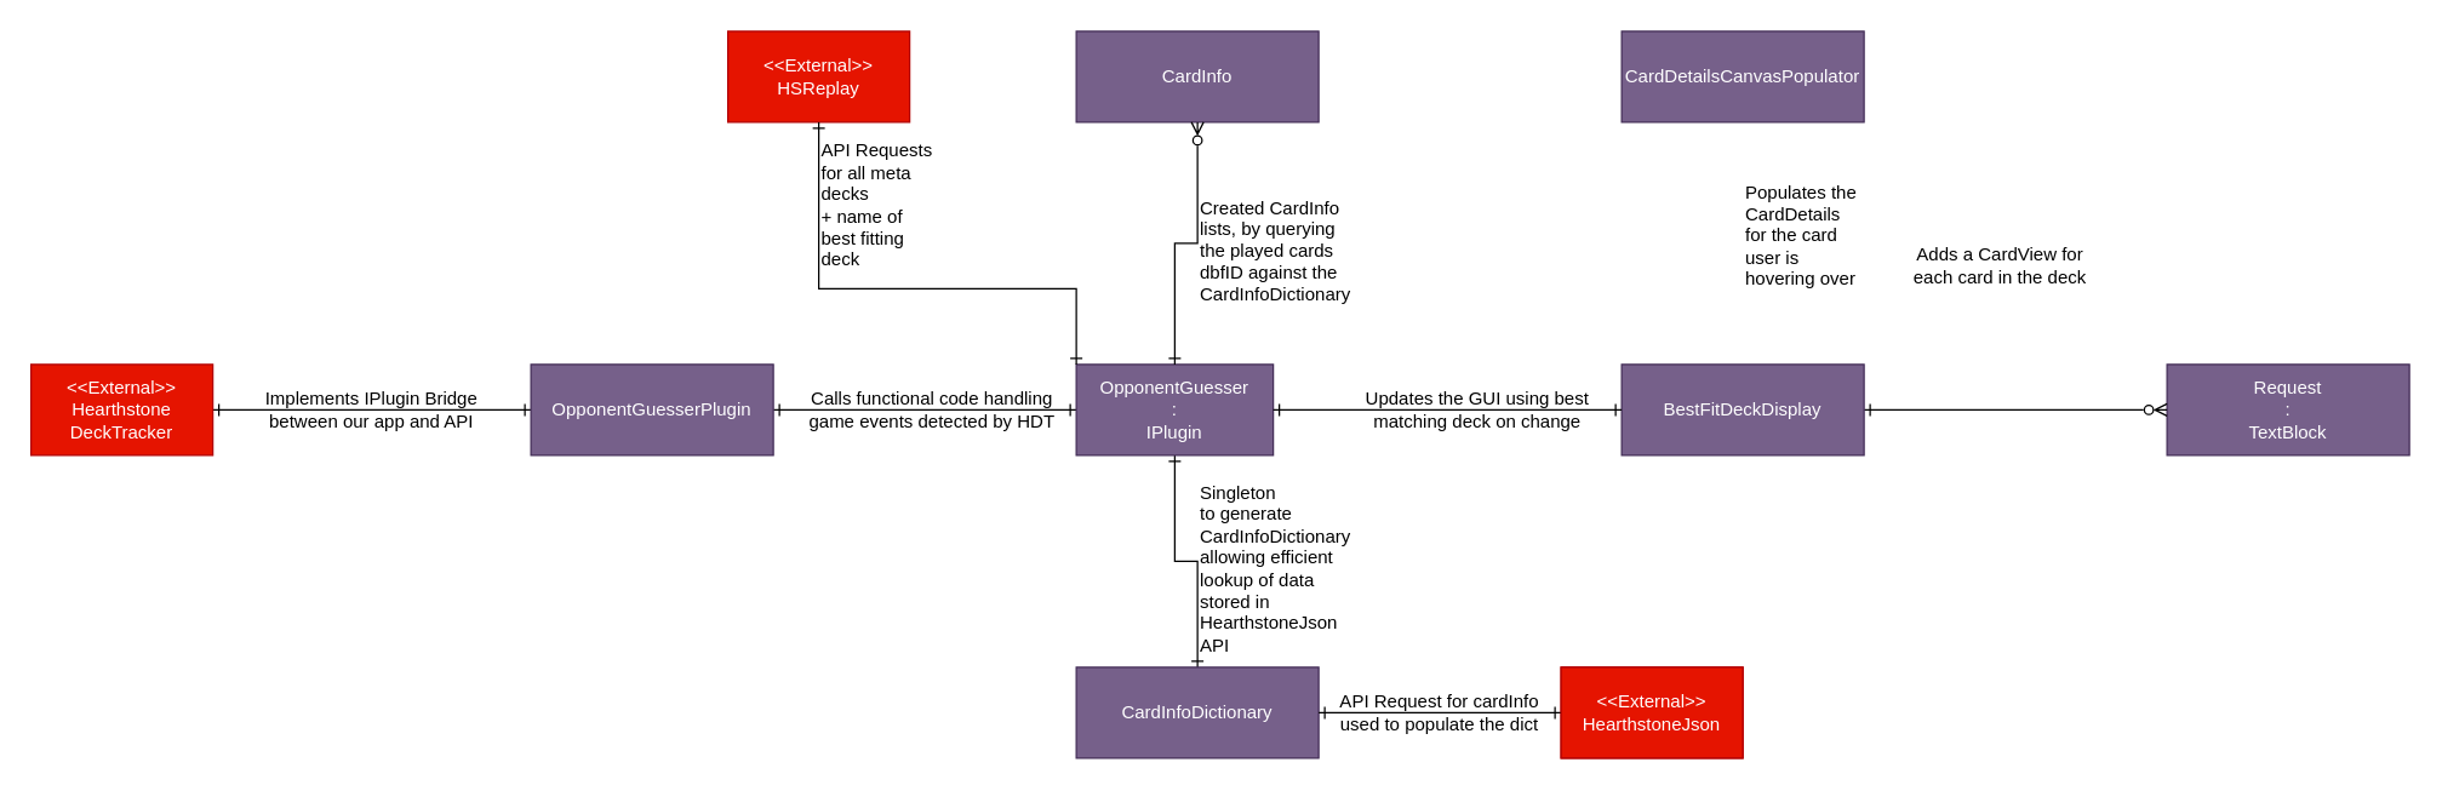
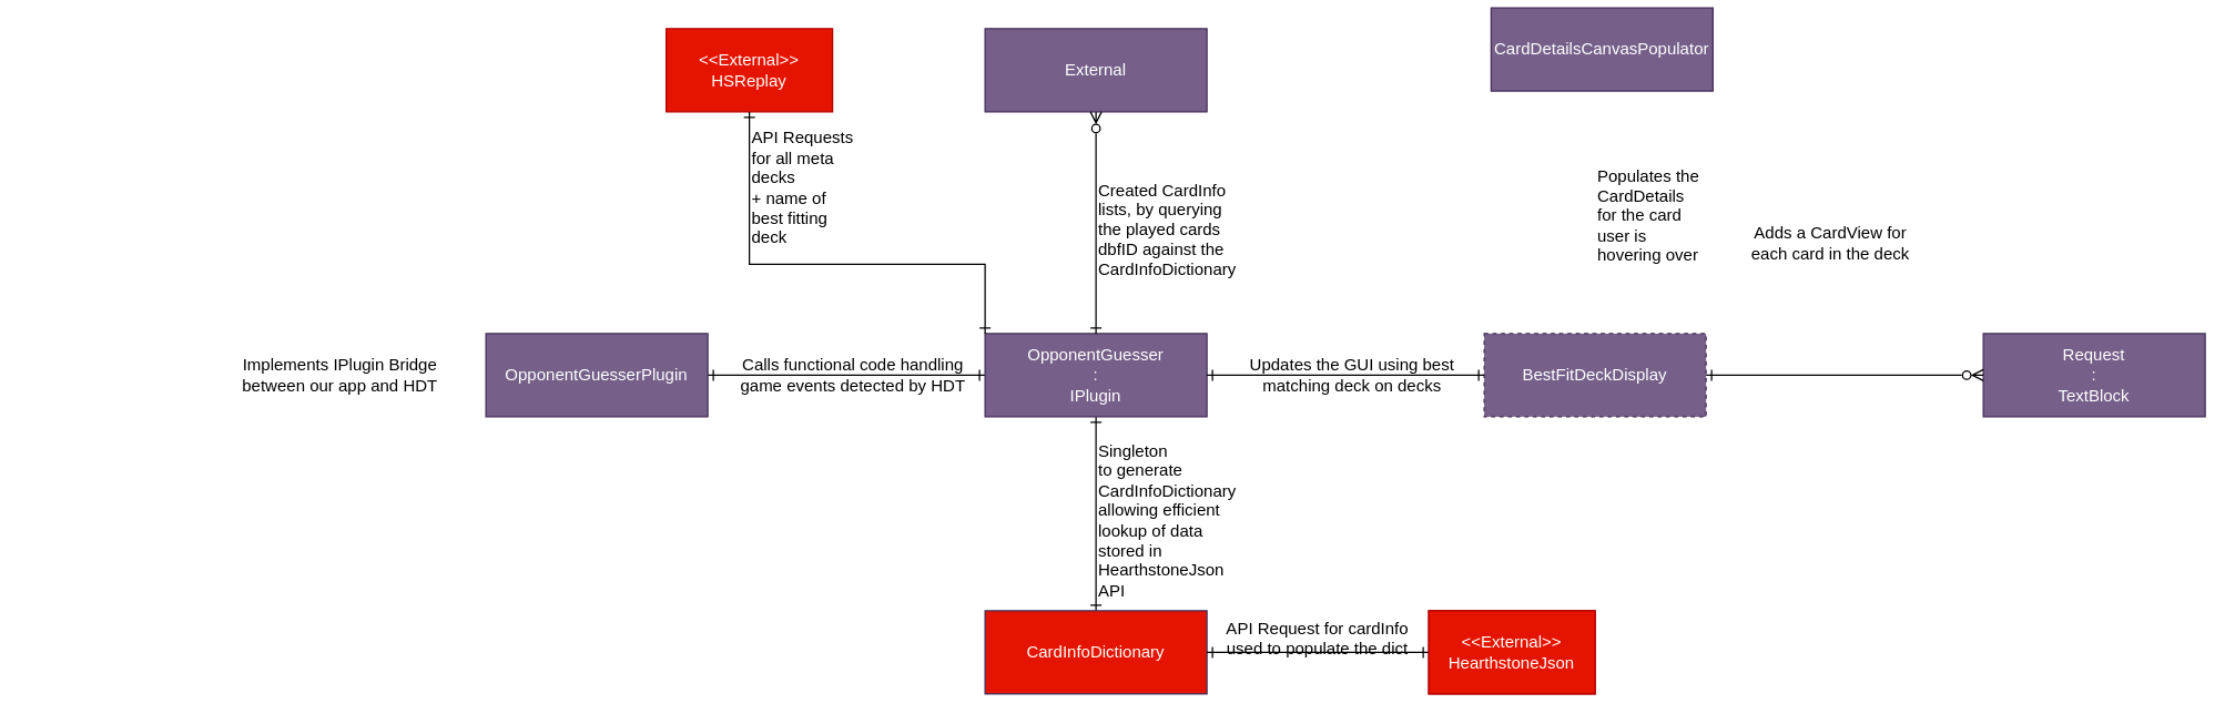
- <mxCell id="10" value="CardInfo" style="rounded=0;whiteSpace=wrap;html=1;fillColor=#76608a;fontColor=#ffffff;strokeColor=#432D57;" parent="1" vertex="1"><mxGeometry x="710" y="20" width="160" height="60" as="geometry" /></mxCell>
+ <mxCell id="10" value="External" style="rounded=0;whiteSpace=wrap;html=1;fillColor=#76608a;fontColor=#ffffff;strokeColor=#432D57;" parent="1" vertex="1"><mxGeometry x="710" y="20" width="160" height="60" as="geometry" /></mxCell>
- <mxCell id="16" value="CardDetailsCanvasPopulator" style="rounded=0;whiteSpace=wrap;html=1;fillColor=#76608a;fontColor=#ffffff;strokeColor=#432D57;" parent="1" vertex="1"><mxGeometry x="1070" y="20" width="160" height="60" as="geometry" /></mxCell>
+ <mxCell id="16" value="CardDetailsCanvasPopulator" style="rounded=0;whiteSpace=wrap;html=1;fillColor=#76608a;fontColor=#ffffff;strokeColor=#432D57;" parent="1" vertex="1"><mxGeometry x="1075" y="5" width="160" height="60" as="geometry" /></mxCell>
- <mxCell id="4" value="&amp;lt;&amp;lt;External&amp;gt;&amp;gt;&lt;br&gt;Hearthstone DeckTracker" style="rounded=0;whiteSpace=wrap;html=1;fillColor=#e51400;strokeColor=#B20000;fontColor=#ffffff;" parent="1" vertex="1"><mxGeometry x="20" y="240" width="120" height="60" as="geometry" /></mxCell>
- <mxCell id="3" style="edgeStyle=orthogonalEdgeStyle;rounded=0;orthogonalLoop=1;jettySize=auto;html=1;exitX=1;exitY=0.5;exitDx=0;exitDy=0;entryX=0;entryY=0.5;entryDx=0;entryDy=0;startArrow=ERone;startFill=0;endArrow=ERone;endFill=0;" parent="1" source="4" target="5" edge="1"><mxGeometry relative="1" as="geometry"><mxPoint x="350" y="275" as="targetPoint" /></mxGeometry></mxCell>
- <mxCell id="8" value="Implements IPlugin Bridge between our app and API" style="text;html=1;strokeColor=none;fillColor=none;align=center;verticalAlign=middle;whiteSpace=wrap;rounded=0;" parent="1" vertex="1"><mxGeometry x="165" y="255" width="160" height="30" as="geometry" /></mxCell>
+ <mxCell id="8" value="Implements IPlugin Bridge between our app and HDT" style="text;html=1;strokeColor=none;fillColor=none;align=center;verticalAlign=middle;whiteSpace=wrap;rounded=0;" parent="1" vertex="1"><mxGeometry x="165" y="255" width="160" height="30" as="geometry" /></mxCell>
- <mxCell id="7" value="OpponentGuesser&lt;br&gt;:&lt;br&gt;IPlugin" style="rounded=0;whiteSpace=wrap;html=1;fillColor=#76608a;fontColor=#ffffff;strokeColor=#432D57;" parent="1" vertex="1"><mxGeometry x="710" y="240" width="130" height="60" as="geometry" /></mxCell>
+ <mxCell id="7" value="OpponentGuesser&lt;br&gt;:&lt;br&gt;IPlugin" style="rounded=0;whiteSpace=wrap;html=1;fillColor=#76608a;fontColor=#ffffff;strokeColor=#432D57;" parent="1" vertex="1"><mxGeometry x="710" y="240" width="160" height="60" as="geometry" /></mxCell>
- <mxCell id="18" value="Updates the GUI using best matching deck on change" style="text;html=1;strokeColor=none;fillColor=none;align=center;verticalAlign=middle;whiteSpace=wrap;rounded=0;" parent="1" vertex="1"><mxGeometry x="900" y="255" width="150" height="30" as="geometry" /></mxCell>
+ <mxCell id="18" value="Updates the GUI using best matching deck on decks" style="text;html=1;strokeColor=none;fillColor=none;align=center;verticalAlign=middle;whiteSpace=wrap;rounded=0;" parent="1" vertex="1"><mxGeometry x="900" y="255" width="150" height="30" as="geometry" /></mxCell>
- <mxCell id="15" value="BestFitDeckDisplay" style="rounded=0;whiteSpace=wrap;html=1;fillColor=#76608a;fontColor=#ffffff;strokeColor=#432D57;" parent="1" vertex="1"><mxGeometry x="1070" y="240" width="160" height="60" as="geometry" /></mxCell>
+ <mxCell id="15" value="BestFitDeckDisplay" style="rounded=0;whiteSpace=wrap;html=1;fillColor=#76608a;fontColor=#ffffff;strokeColor=#432D57;dashed=1;" parent="1" vertex="1"><mxGeometry x="1070" y="240" width="160" height="60" as="geometry" /></mxCell>
- <mxCell id="13" value="CardInfoDictionary" style="rounded=0;whiteSpace=wrap;html=1;fillColor=#76608a;fontColor=#ffffff;strokeColor=#432D57;" parent="1" vertex="1"><mxGeometry x="710" y="440" width="160" height="60" as="geometry" /></mxCell>
+ <mxCell id="13" value="CardInfoDictionary" style="rounded=0;whiteSpace=wrap;html=1;fillColor=#e51400;fontColor=#ffffff;strokeColor=#432D57;" parent="1" vertex="1"><mxGeometry x="710" y="440" width="160" height="60" as="geometry" /></mxCell>
- <mxCell id="21" value="API Request for cardInfo used to populate the dict" style="text;html=1;strokeColor=none;fillColor=none;align=center;verticalAlign=middle;whiteSpace=wrap;rounded=0;" parent="1" vertex="1"><mxGeometry x="880" y="455" width="140" height="30" as="geometry" /></mxCell>
+ <mxCell id="21" value="API Request for cardInfo used to populate the dict" style="text;html=1;strokeColor=none;fillColor=none;align=center;verticalAlign=middle;whiteSpace=wrap;rounded=0;" parent="1" vertex="1"><mxGeometry x="880" y="445" width="140" height="30" as="geometry" /></mxCell>
